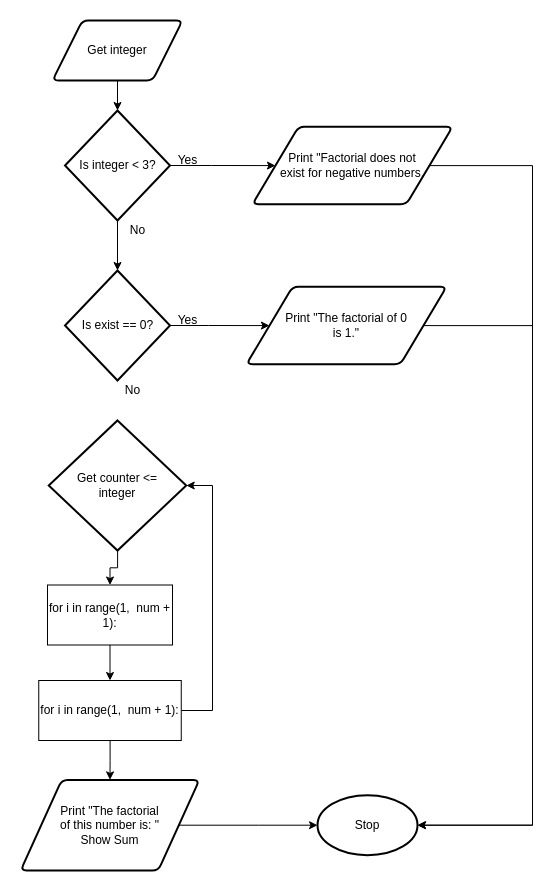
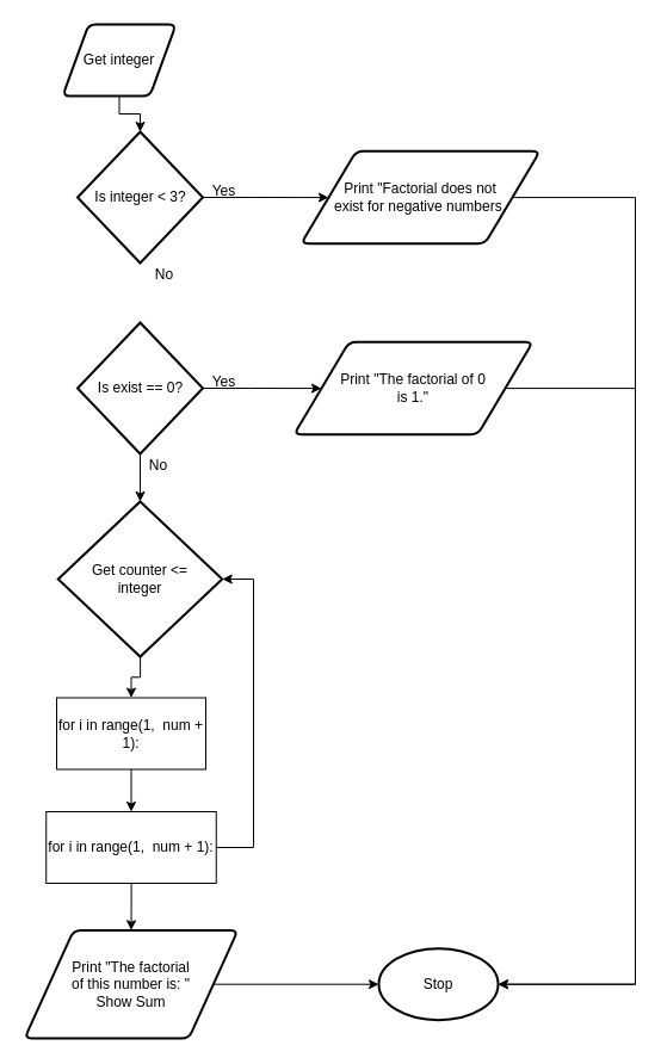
- <mxCell id="3" value="Get integer" style="shape=parallelogram;html=1;strokeWidth=2;perimeter=parallelogramPerimeter;whiteSpace=wrap;rounded=1;arcSize=12;size=0.23;" parent="1" vertex="1"><mxGeometry x="52" y="20" width="130" height="60" as="geometry" /></mxCell>
+ <mxCell id="3" value="Get integer" style="shape=parallelogram;html=1;strokeWidth=2;perimeter=parallelogramPerimeter;whiteSpace=wrap;rounded=1;arcSize=12;size=0.23;" parent="1" vertex="1"><mxGeometry x="52" y="20" width="95" height="60" as="geometry" /></mxCell>
- <mxCell id="15" style="edgeStyle=orthogonalEdgeStyle;rounded=0;html=1;entryX=0.5;entryY=0;entryDx=0;entryDy=0;entryPerimeter=0;" edge="1" parent="1" source="16" target="21"><mxGeometry relative="1" as="geometry" /></mxCell>
+ <mxCell id="20" style="edgeStyle=orthogonalEdgeStyle;rounded=0;html=1;entryX=0.5;entryY=0;entryDx=0;entryDy=0;entryPerimeter=0;" edge="1" parent="1" source="21" target="5"><mxGeometry relative="1" as="geometry" /></mxCell>
